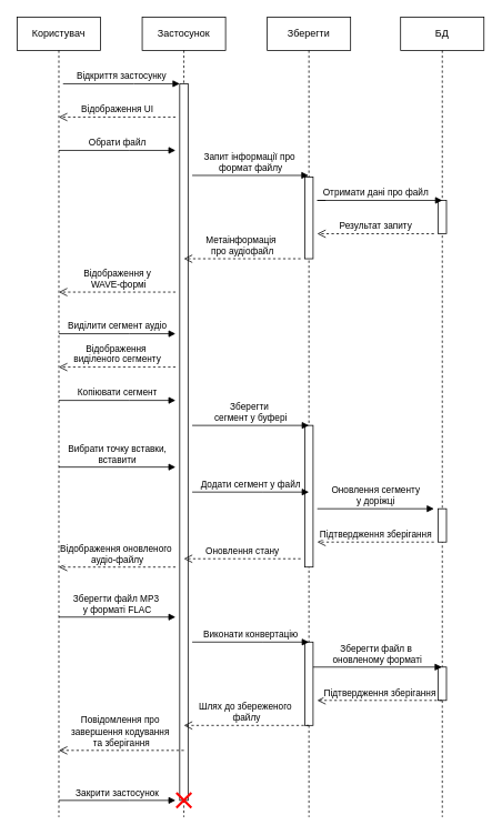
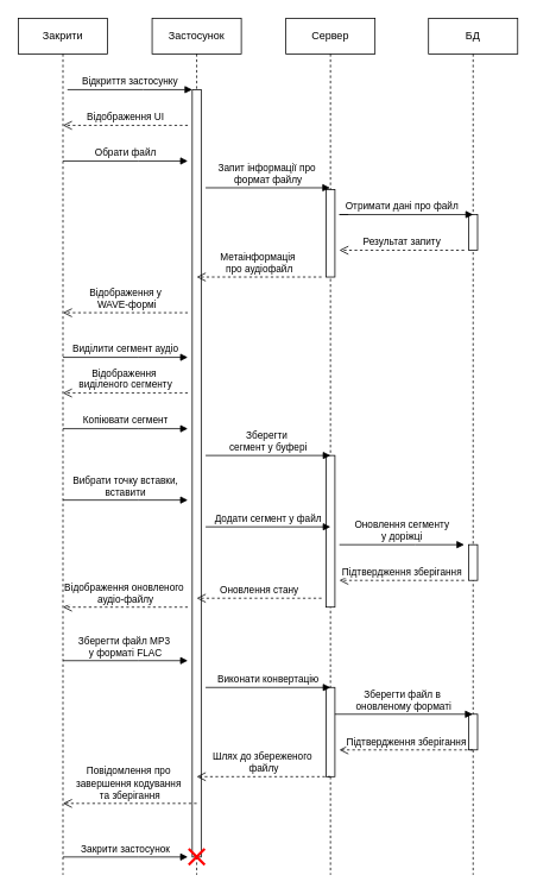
- <mxCell id="2" value="Користувач" style="shape=umlLifeline;perimeter=lifelinePerimeter;whiteSpace=wrap;html=1;container=0;dropTarget=0;collapsible=0;recursiveResize=0;outlineConnect=0;portConstraint=eastwest;newEdgeStyle={&quot;edgeStyle&quot;:&quot;elbowEdgeStyle&quot;,&quot;elbow&quot;:&quot;vertical&quot;,&quot;curved&quot;:0,&quot;rounded&quot;:0};" parent="1" vertex="1"><mxGeometry x="20" y="20" width="100" height="960" as="geometry" /></mxCell>
+ <mxCell id="2" value="Закрити" style="shape=umlLifeline;perimeter=lifelinePerimeter;whiteSpace=wrap;html=1;container=0;dropTarget=0;collapsible=0;recursiveResize=0;outlineConnect=0;portConstraint=eastwest;newEdgeStyle={&quot;edgeStyle&quot;:&quot;elbowEdgeStyle&quot;,&quot;elbow&quot;:&quot;vertical&quot;,&quot;curved&quot;:0,&quot;rounded&quot;:0};" parent="1" vertex="1"><mxGeometry x="20" y="20" width="100" height="960" as="geometry" /></mxCell>
- <mxCell id="7" value="Зберегти" style="shape=umlLifeline;perimeter=lifelinePerimeter;whiteSpace=wrap;html=1;container=0;dropTarget=0;collapsible=0;recursiveResize=0;outlineConnect=0;portConstraint=eastwest;newEdgeStyle={&quot;edgeStyle&quot;:&quot;elbowEdgeStyle&quot;,&quot;elbow&quot;:&quot;vertical&quot;,&quot;curved&quot;:0,&quot;rounded&quot;:0};" parent="1" vertex="1"><mxGeometry x="320" y="20" width="100" height="960" as="geometry" /></mxCell>
+ <mxCell id="7" value="Сервер" style="shape=umlLifeline;perimeter=lifelinePerimeter;whiteSpace=wrap;html=1;container=0;dropTarget=0;collapsible=0;recursiveResize=0;outlineConnect=0;portConstraint=eastwest;newEdgeStyle={&quot;edgeStyle&quot;:&quot;elbowEdgeStyle&quot;,&quot;elbow&quot;:&quot;vertical&quot;,&quot;curved&quot;:0,&quot;rounded&quot;:0};" parent="1" vertex="1"><mxGeometry x="320" y="20" width="100" height="960" as="geometry" /></mxCell>
